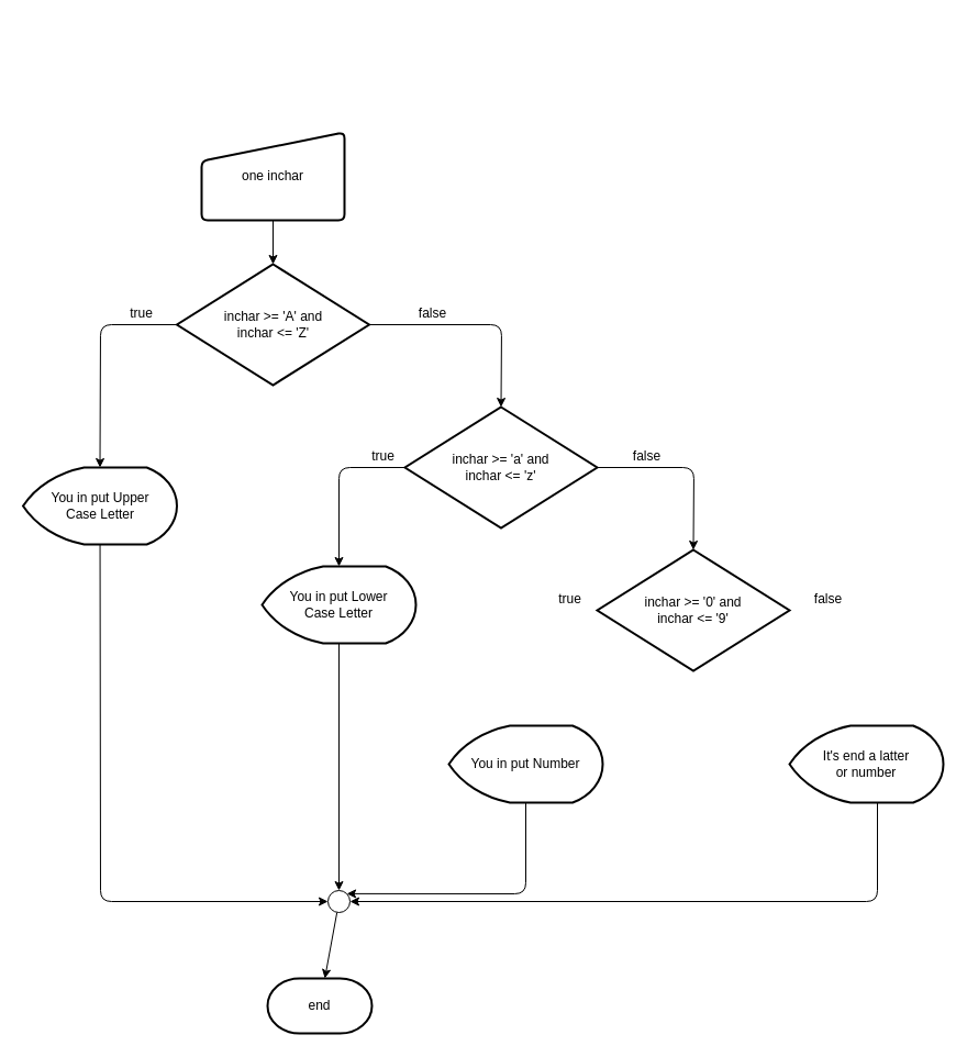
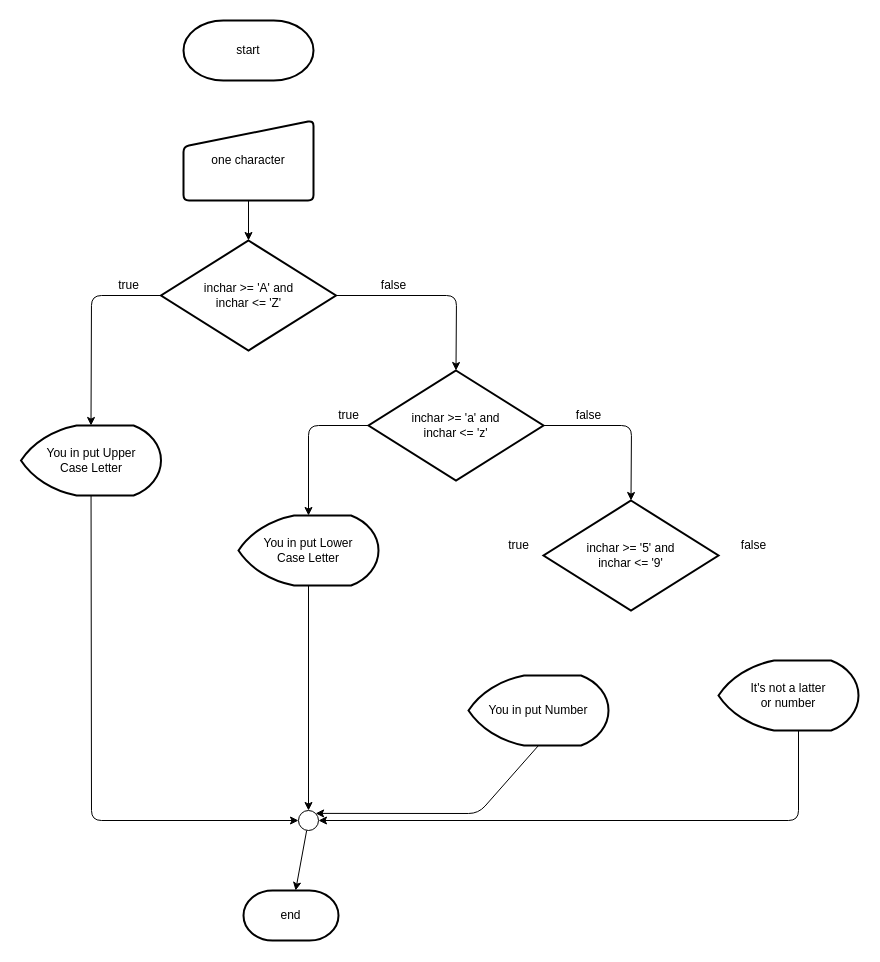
+ <mxCell id="2" value="start" style="strokeWidth=2;html=1;shape=mxgraph.flowchart.terminator;whiteSpace=wrap;" vertex="1" parent="1"><mxGeometry x="183" y="20" width="130" height="60" as="geometry" /></mxCell>
- <mxCell id="4" value="one inchar" style="html=1;strokeWidth=2;shape=manualInput;whiteSpace=wrap;rounded=1;size=26;arcSize=11;" vertex="1" parent="1"><mxGeometry x="183" y="120" width="130" height="80" as="geometry" /></mxCell>
+ <mxCell id="4" value="one character" style="html=1;strokeWidth=2;shape=manualInput;whiteSpace=wrap;rounded=1;size=26;arcSize=11;" vertex="1" parent="1"><mxGeometry x="183" y="120" width="130" height="80" as="geometry" /></mxCell>
- <mxCell id="11" value="inchar &amp;gt;= '0' and&lt;br&gt;inchar &amp;lt;= '9'" style="strokeWidth=2;html=1;shape=mxgraph.flowchart.decision;whiteSpace=wrap;" vertex="1" parent="1"><mxGeometry x="543" y="500" width="175" height="110" as="geometry" /></mxCell>
+ <mxCell id="11" value="inchar &amp;gt;= '5' and&lt;br&gt;inchar &amp;lt;= '9'" style="strokeWidth=2;html=1;shape=mxgraph.flowchart.decision;whiteSpace=wrap;" vertex="1" parent="1"><mxGeometry x="543" y="500" width="175" height="110" as="geometry" /></mxCell>
- <mxCell id="21" value="You in put Number" style="strokeWidth=2;html=1;shape=mxgraph.flowchart.display;whiteSpace=wrap;" vertex="1" parent="1"><mxGeometry x="408" y="660" width="140" height="70" as="geometry" /></mxCell>
+ <mxCell id="21" value="You in put Number" style="strokeWidth=2;html=1;shape=mxgraph.flowchart.display;whiteSpace=wrap;" vertex="1" parent="1"><mxGeometry x="468" y="675" width="140" height="70" as="geometry" /></mxCell>
- <mxCell id="24" value="It's end a latter &lt;br&gt;or number" style="strokeWidth=2;html=1;shape=mxgraph.flowchart.display;whiteSpace=wrap;" vertex="1" parent="1"><mxGeometry x="718" y="660" width="140" height="70" as="geometry" /></mxCell>
+ <mxCell id="24" value="It's not a latter &lt;br&gt;or number" style="strokeWidth=2;html=1;shape=mxgraph.flowchart.display;whiteSpace=wrap;" vertex="1" parent="1"><mxGeometry x="718" y="660" width="140" height="70" as="geometry" /></mxCell>
